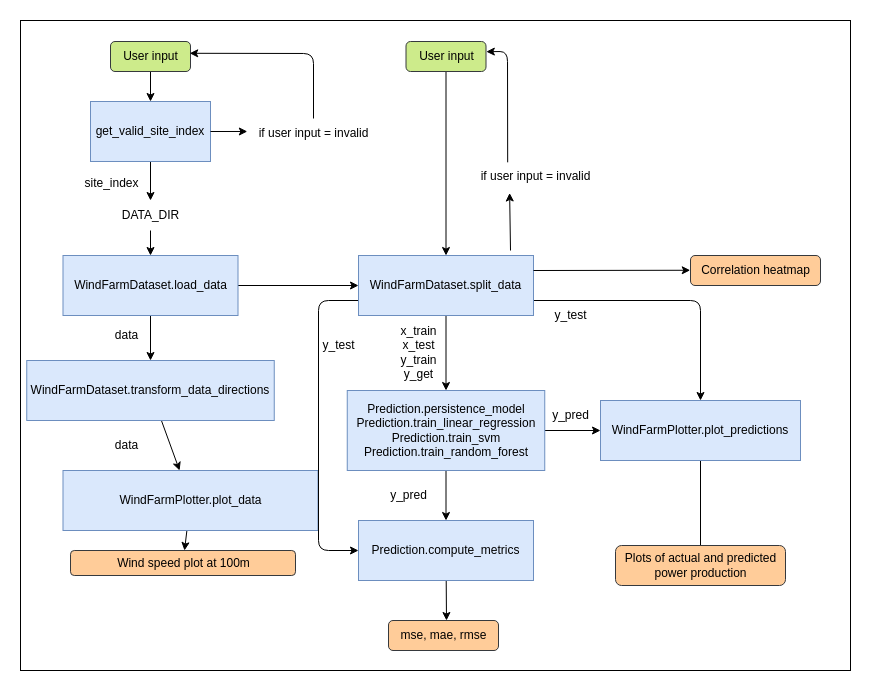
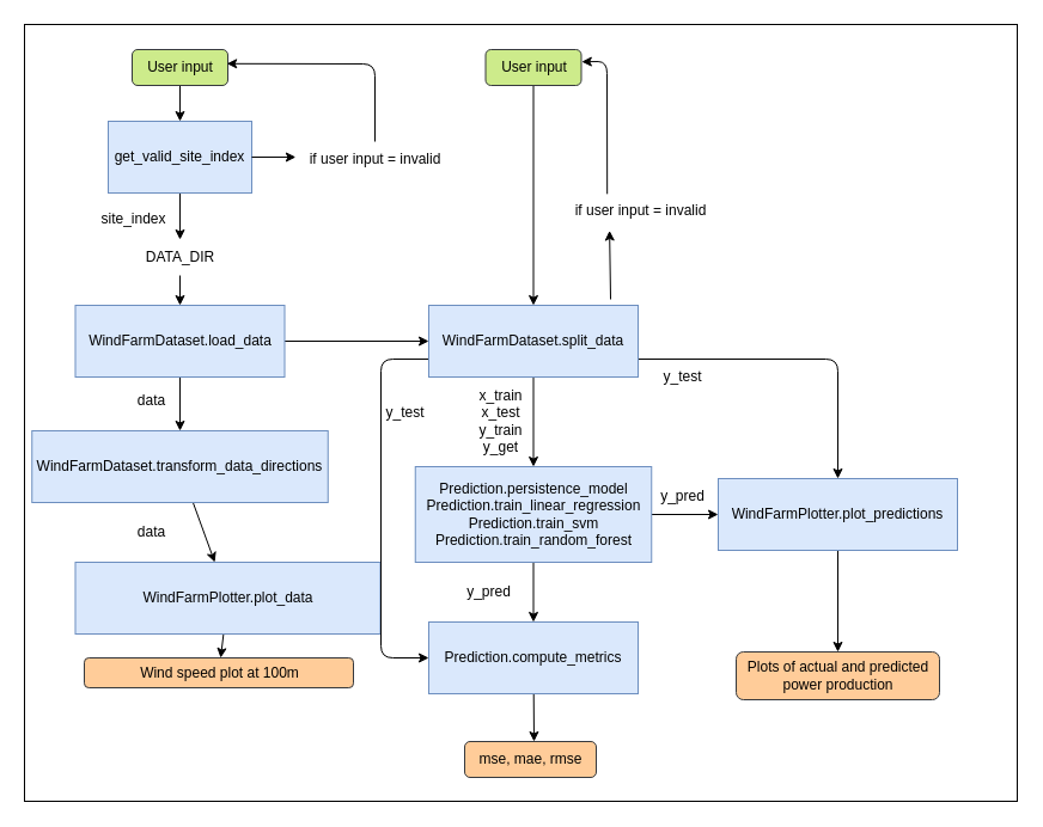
- <mxCell id="44" style="edgeStyle=none;html=1;entryX=-0.002;entryY=0.492;entryDx=0;entryDy=0;entryPerimeter=0;exitX=1;exitY=0.25;exitDx=0;exitDy=0;" edge="1" parent="1" source="26" target="29"><mxGeometry relative="1" as="geometry" /></mxCell>
- <mxCell id="29" value="Correlation heatmap" style="text;html=1;align=center;verticalAlign=middle;resizable=0;points=[];autosize=1;strokeColor=#36393d;fillColor=#ffcc99;rounded=1;" vertex="1" parent="1"><mxGeometry x="690" y="255" width="130" height="30" as="geometry" /></mxCell>
- <mxCell id="39" value="" style="edgeStyle=none;html=1;endArrow=none;" edge="1" parent="1" source="40" target="43"><mxGeometry relative="1" as="geometry" /></mxCell>
+ <mxCell id="39" value="" style="edgeStyle=none;html=1;" edge="1" parent="1" source="40" target="43"><mxGeometry relative="1" as="geometry" /></mxCell>
